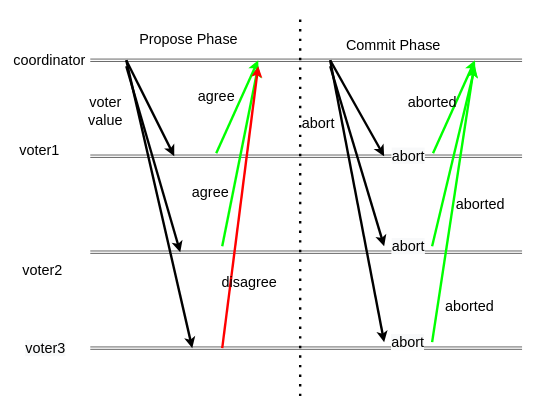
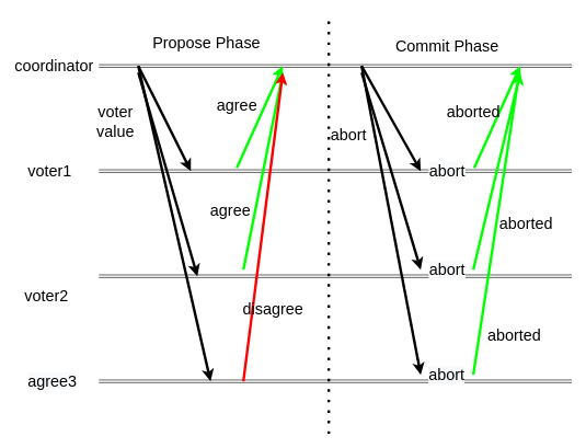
- <mxCell id="11" value="&lt;span style=&quot;text-align: left;&quot;&gt;&lt;font style=&quot;font-size: 24px;&quot;&gt;Commit Phase&lt;/font&gt;&lt;/span&gt;" style="text;html=1;align=center;verticalAlign=middle;resizable=0;points=[];autosize=1;strokeColor=none;fillColor=none;" vertex="1" parent="1"><mxGeometry x="565" y="55" width="180" height="40" as="geometry" /></mxCell>
+ <mxCell id="11" value="&lt;span style=&quot;text-align: left;&quot;&gt;&lt;font style=&quot;font-size: 24px;&quot;&gt;Commit Phase&lt;/font&gt;&lt;/span&gt;" style="text;html=1;align=center;verticalAlign=middle;resizable=0;points=[];autosize=1;strokeColor=none;fillColor=none;" vertex="1" parent="1"><mxGeometry x="590" y="50" width="180" height="40" as="geometry" /></mxCell>
- <mxCell id="12" value="&lt;div&gt;voter1&lt;/div&gt;&lt;div&gt;&lt;br&gt;&lt;/div&gt;" style="text;html=1;align=center;verticalAlign=middle;resizable=0;points=[];autosize=1;strokeColor=none;fillColor=none;fontSize=24;" vertex="1" parent="1"><mxGeometry x="20" y="230" width="90" height="70" as="geometry" /></mxCell>
+ <mxCell id="12" value="&lt;div&gt;voter1&lt;/div&gt;&lt;div&gt;&lt;br&gt;&lt;/div&gt;" style="text;html=1;align=center;verticalAlign=middle;resizable=0;points=[];autosize=1;strokeColor=none;fillColor=none;fontSize=24;" vertex="1" parent="1"><mxGeometry x="30" y="240" width="90" height="70" as="geometry" /></mxCell>
- <mxCell id="14" value="&lt;span style=&quot;color: rgb(0, 0, 0); font-family: Helvetica; font-size: 24px; font-style: normal; font-variant-ligatures: normal; font-variant-caps: normal; font-weight: 400; letter-spacing: normal; orphans: 2; text-align: center; text-indent: 0px; text-transform: none; widows: 2; word-spacing: 0px; -webkit-text-stroke-width: 0px; background-color: rgb(248, 249, 250); text-decoration-thickness: initial; text-decoration-style: initial; text-decoration-color: initial; float: none; display: inline !important;&quot;&gt;voter3&lt;/span&gt;" style="text;whiteSpace=wrap;html=1;fontSize=24;" vertex="1" parent="1"><mxGeometry x="40" y="560" width="100" height="50" as="geometry" /></mxCell>
+ <mxCell id="14" value="&lt;span style=&quot;color: rgb(0, 0, 0); font-family: Helvetica; font-size: 24px; font-style: normal; font-variant-ligatures: normal; font-variant-caps: normal; font-weight: 400; letter-spacing: normal; orphans: 2; text-align: center; text-indent: 0px; text-transform: none; widows: 2; word-spacing: 0px; -webkit-text-stroke-width: 0px; background-color: rgb(248, 249, 250); text-decoration-thickness: initial; text-decoration-style: initial; text-decoration-color: initial; float: none; display: inline !important;&quot;&gt;agree3&lt;/span&gt;" style="text;whiteSpace=wrap;html=1;fontSize=24;" vertex="1" parent="1"><mxGeometry x="40" y="560" width="100" height="50" as="geometry" /></mxCell>
